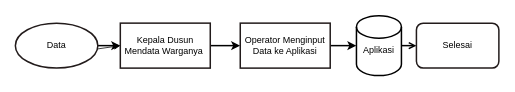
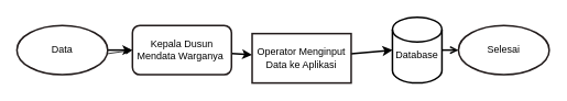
- <mxCell id="6" value="&lt;font color=&quot;#000000&quot;&gt;Kepala Dusun Mendata Warganya&amp;nbsp;&lt;br&gt;&lt;/font&gt;" style="whiteSpace=wrap;html=1;fillColor=none;strokeColor=#221b1b;strokeWidth=2;gradientColor=none;" parent="1" vertex="1"><mxGeometry x="160" y="30" width="120" height="60" as="geometry" /></mxCell>
+ <mxCell id="6" value="&lt;font color=&quot;#000000&quot;&gt;Kepala Dusun Mendata Warganya&amp;nbsp;&lt;br&gt;&lt;/font&gt;" style="whiteSpace=wrap;html=1;fillColor=none;strokeColor=#221b1b;strokeWidth=2;gradientColor=none;rounded=1;" parent="1" vertex="1"><mxGeometry x="160" y="30" width="120" height="60" as="geometry" /></mxCell>
- <mxCell id="8" value="&lt;font color=&quot;#000000&quot;&gt;Operator Menginput Data ke Aplikasi&lt;/font&gt;" style="whiteSpace=wrap;html=1;fillColor=none;strokeColor=#221b1b;strokeWidth=2;gradientColor=none;" parent="1" vertex="1"><mxGeometry x="320" y="30" width="120" height="60" as="geometry" /></mxCell>
+ <mxCell id="8" value="&lt;font color=&quot;#000000&quot;&gt;Operator Menginput Data ke Aplikasi&lt;/font&gt;" style="whiteSpace=wrap;html=1;fillColor=none;strokeColor=#221b1b;strokeWidth=2;gradientColor=none;" parent="1" vertex="1"><mxGeometry x="305" y="40" width="120" height="60" as="geometry" /></mxCell>
- <mxCell id="9" value="&lt;font color=&quot;#000000&quot;&gt;Selesai&lt;/font&gt;" style="whiteSpace=wrap;html=1;strokeColor=#221b1b;strokeWidth=2;fillColor=none;gradientColor=none;rounded=1;" parent="1" vertex="1"><mxGeometry x="555" y="30" width="110" height="60" as="geometry" /></mxCell>
+ <mxCell id="9" value="&lt;font color=&quot;#000000&quot;&gt;Selesai&lt;/font&gt;" style="ellipse;whiteSpace=wrap;html=1;strokeColor=#221b1b;strokeWidth=2;fillColor=none;gradientColor=none;" parent="1" vertex="1"><mxGeometry x="555" y="30" width="110" height="60" as="geometry" /></mxCell>
- <mxCell id="11" value="&lt;font color=&quot;#000000&quot;&gt;Aplikasi&lt;br&gt;&lt;br&gt;&lt;/font&gt;" style="shape=cylinder3;whiteSpace=wrap;html=1;boundedLbl=1;backgroundOutline=1;size=15;fillColor=none;strokeColor=#000000;strokeWidth=2;" vertex="1" parent="1"><mxGeometry x="475" y="20" width="60" height="80" as="geometry" /></mxCell>
+ <mxCell id="11" value="&lt;font color=&quot;#000000&quot;&gt;Database&lt;br&gt;&lt;br&gt;&lt;/font&gt;" style="shape=cylinder3;whiteSpace=wrap;html=1;boundedLbl=1;backgroundOutline=1;size=15;fillColor=none;strokeColor=#000000;strokeWidth=2;" vertex="1" parent="1"><mxGeometry x="475" y="20" width="60" height="80" as="geometry" /></mxCell>
